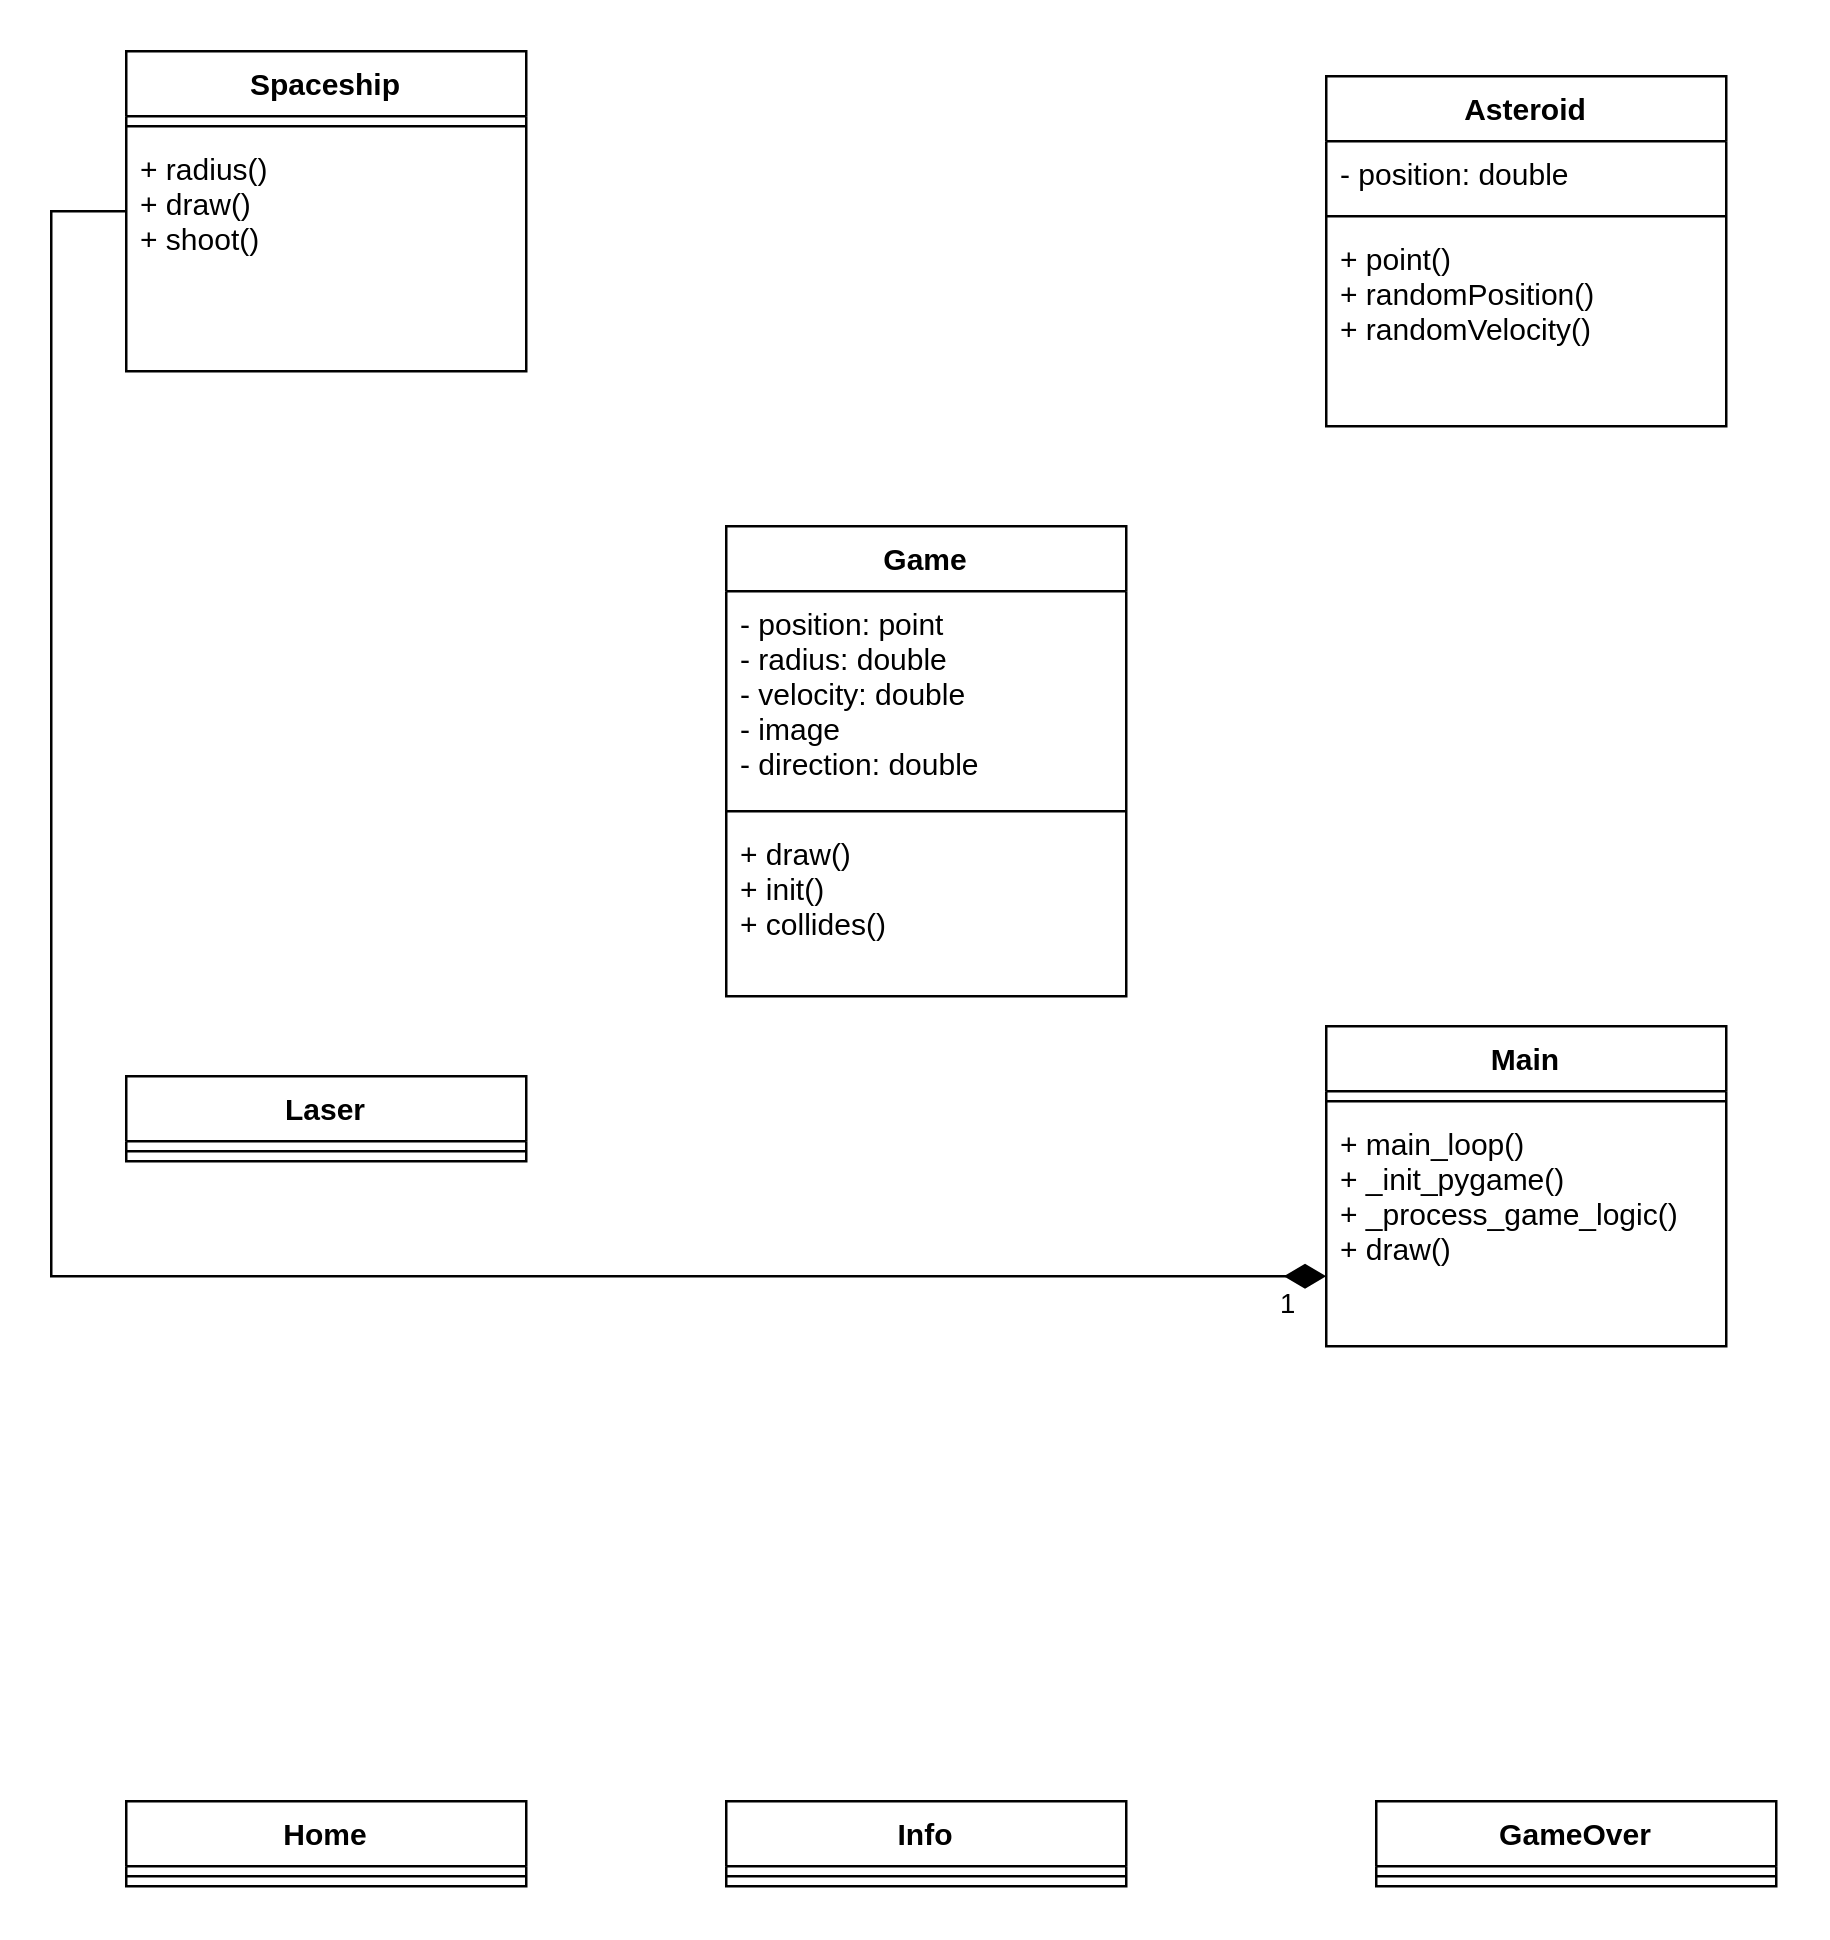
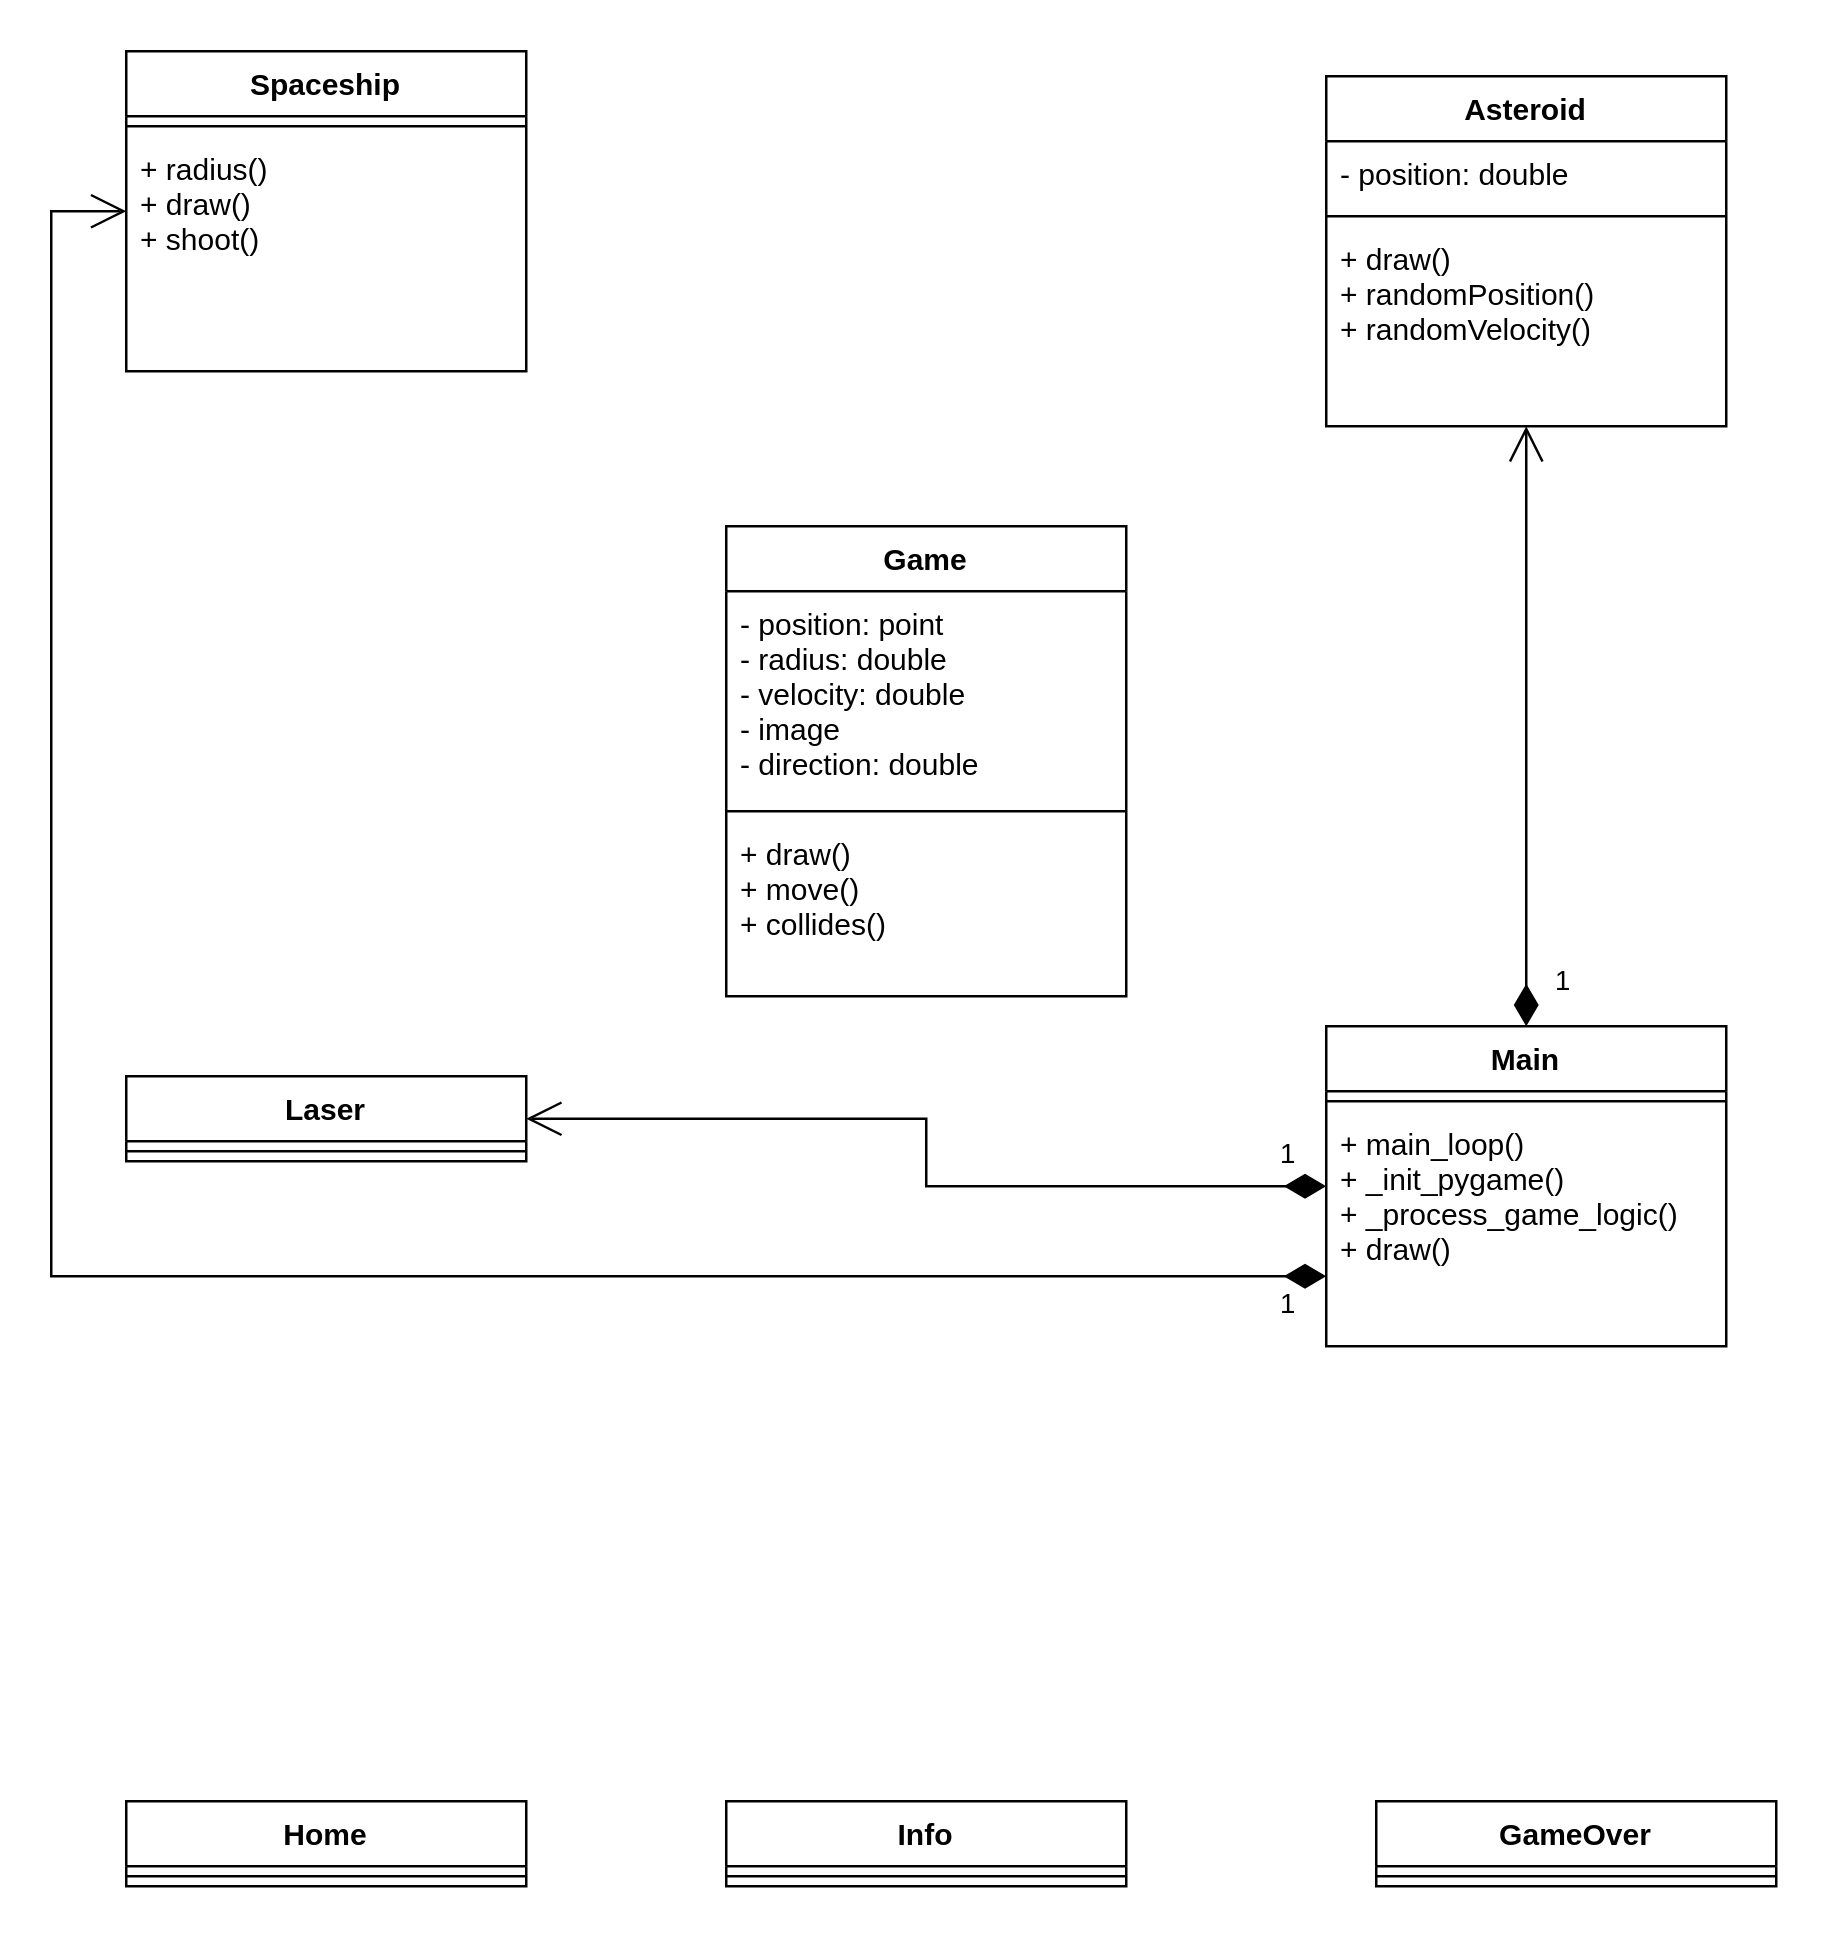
- <mxCell id="26" value="1" style="endArrow=none;html=1;endSize=12;startArrow=diamondThin;startSize=14;startFill=1;edgeStyle=orthogonalEdgeStyle;align=left;verticalAlign=bottom;rounded=0;" edge="1" parent="1" source="21" target="6"><mxGeometry x="-0.959" y="20" relative="1" as="geometry"><mxPoint x="490" y="270" as="sourcePoint" /><mxPoint x="650" y="270" as="targetPoint" /><Array as="points"><mxPoint x="20" y="510" /><mxPoint x="20" y="84" /></Array><mxPoint as="offset" /></mxGeometry></mxCell>
+ <mxCell id="26" value="1" style="endArrow=open;html=1;endSize=12;startArrow=diamondThin;startSize=14;startFill=1;edgeStyle=orthogonalEdgeStyle;align=left;verticalAlign=bottom;rounded=0;" edge="1" parent="1" source="21" target="6"><mxGeometry x="-0.959" y="20" relative="1" as="geometry"><mxPoint x="490" y="270" as="sourcePoint" /><mxPoint x="650" y="270" as="targetPoint" /><Array as="points"><mxPoint x="20" y="510" /><mxPoint x="20" y="84" /></Array><mxPoint as="offset" /></mxGeometry></mxCell>
- <mxCell id="12" value="+ point()&#10;+ randomPosition()&#10;+ randomVelocity()&#10;" style="text;strokeColor=none;fillColor=none;align=left;verticalAlign=top;spacingLeft=4;spacingRight=4;overflow=hidden;rotatable=0;points=[[0,0.5],[1,0.5]];portConstraint=eastwest;" parent="9" vertex="1"><mxGeometry y="60" width="160" height="80" as="geometry" /></mxCell>
+ <mxCell id="12" value="+ draw()&#10;+ randomPosition()&#10;+ randomVelocity()&#10;" style="text;strokeColor=none;fillColor=none;align=left;verticalAlign=top;spacingLeft=4;spacingRight=4;overflow=hidden;rotatable=0;points=[[0,0.5],[1,0.5]];portConstraint=eastwest;" parent="9" vertex="1"><mxGeometry y="60" width="160" height="80" as="geometry" /></mxCell>
+ <mxCell id="24" value="1" style="endArrow=open;html=1;endSize=12;startArrow=diamondThin;startSize=14;startFill=1;edgeStyle=orthogonalEdgeStyle;align=left;verticalAlign=bottom;rounded=0;" edge="1" parent="1" source="21" target="9"><mxGeometry x="-0.926" y="-10" relative="1" as="geometry"><mxPoint x="490" y="270" as="sourcePoint" /><mxPoint x="650" y="270" as="targetPoint" /><mxPoint as="offset" /></mxGeometry></mxCell>
- <mxCell id="5" value="+ draw()&#10;+ init()&#10;+ collides()" style="text;strokeColor=none;fillColor=none;align=left;verticalAlign=top;spacingLeft=4;spacingRight=4;overflow=hidden;rotatable=0;points=[[0,0.5],[1,0.5]];portConstraint=eastwest;" parent="2" vertex="1"><mxGeometry y="118" width="160" height="70" as="geometry" /></mxCell>
+ <mxCell id="5" value="+ draw()&#10;+ move()&#10;+ collides()" style="text;strokeColor=none;fillColor=none;align=left;verticalAlign=top;spacingLeft=4;spacingRight=4;overflow=hidden;rotatable=0;points=[[0,0.5],[1,0.5]];portConstraint=eastwest;" parent="2" vertex="1"><mxGeometry y="118" width="160" height="70" as="geometry" /></mxCell>
+ <mxCell id="25" value="1" style="endArrow=open;html=1;endSize=12;startArrow=diamondThin;startSize=14;startFill=1;edgeStyle=orthogonalEdgeStyle;align=left;verticalAlign=bottom;rounded=0;" edge="1" parent="1" source="21" target="13"><mxGeometry x="-0.885" y="-4" relative="1" as="geometry"><mxPoint x="490" y="270" as="sourcePoint" /><mxPoint x="650" y="270" as="targetPoint" /><mxPoint as="offset" /></mxGeometry></mxCell>
